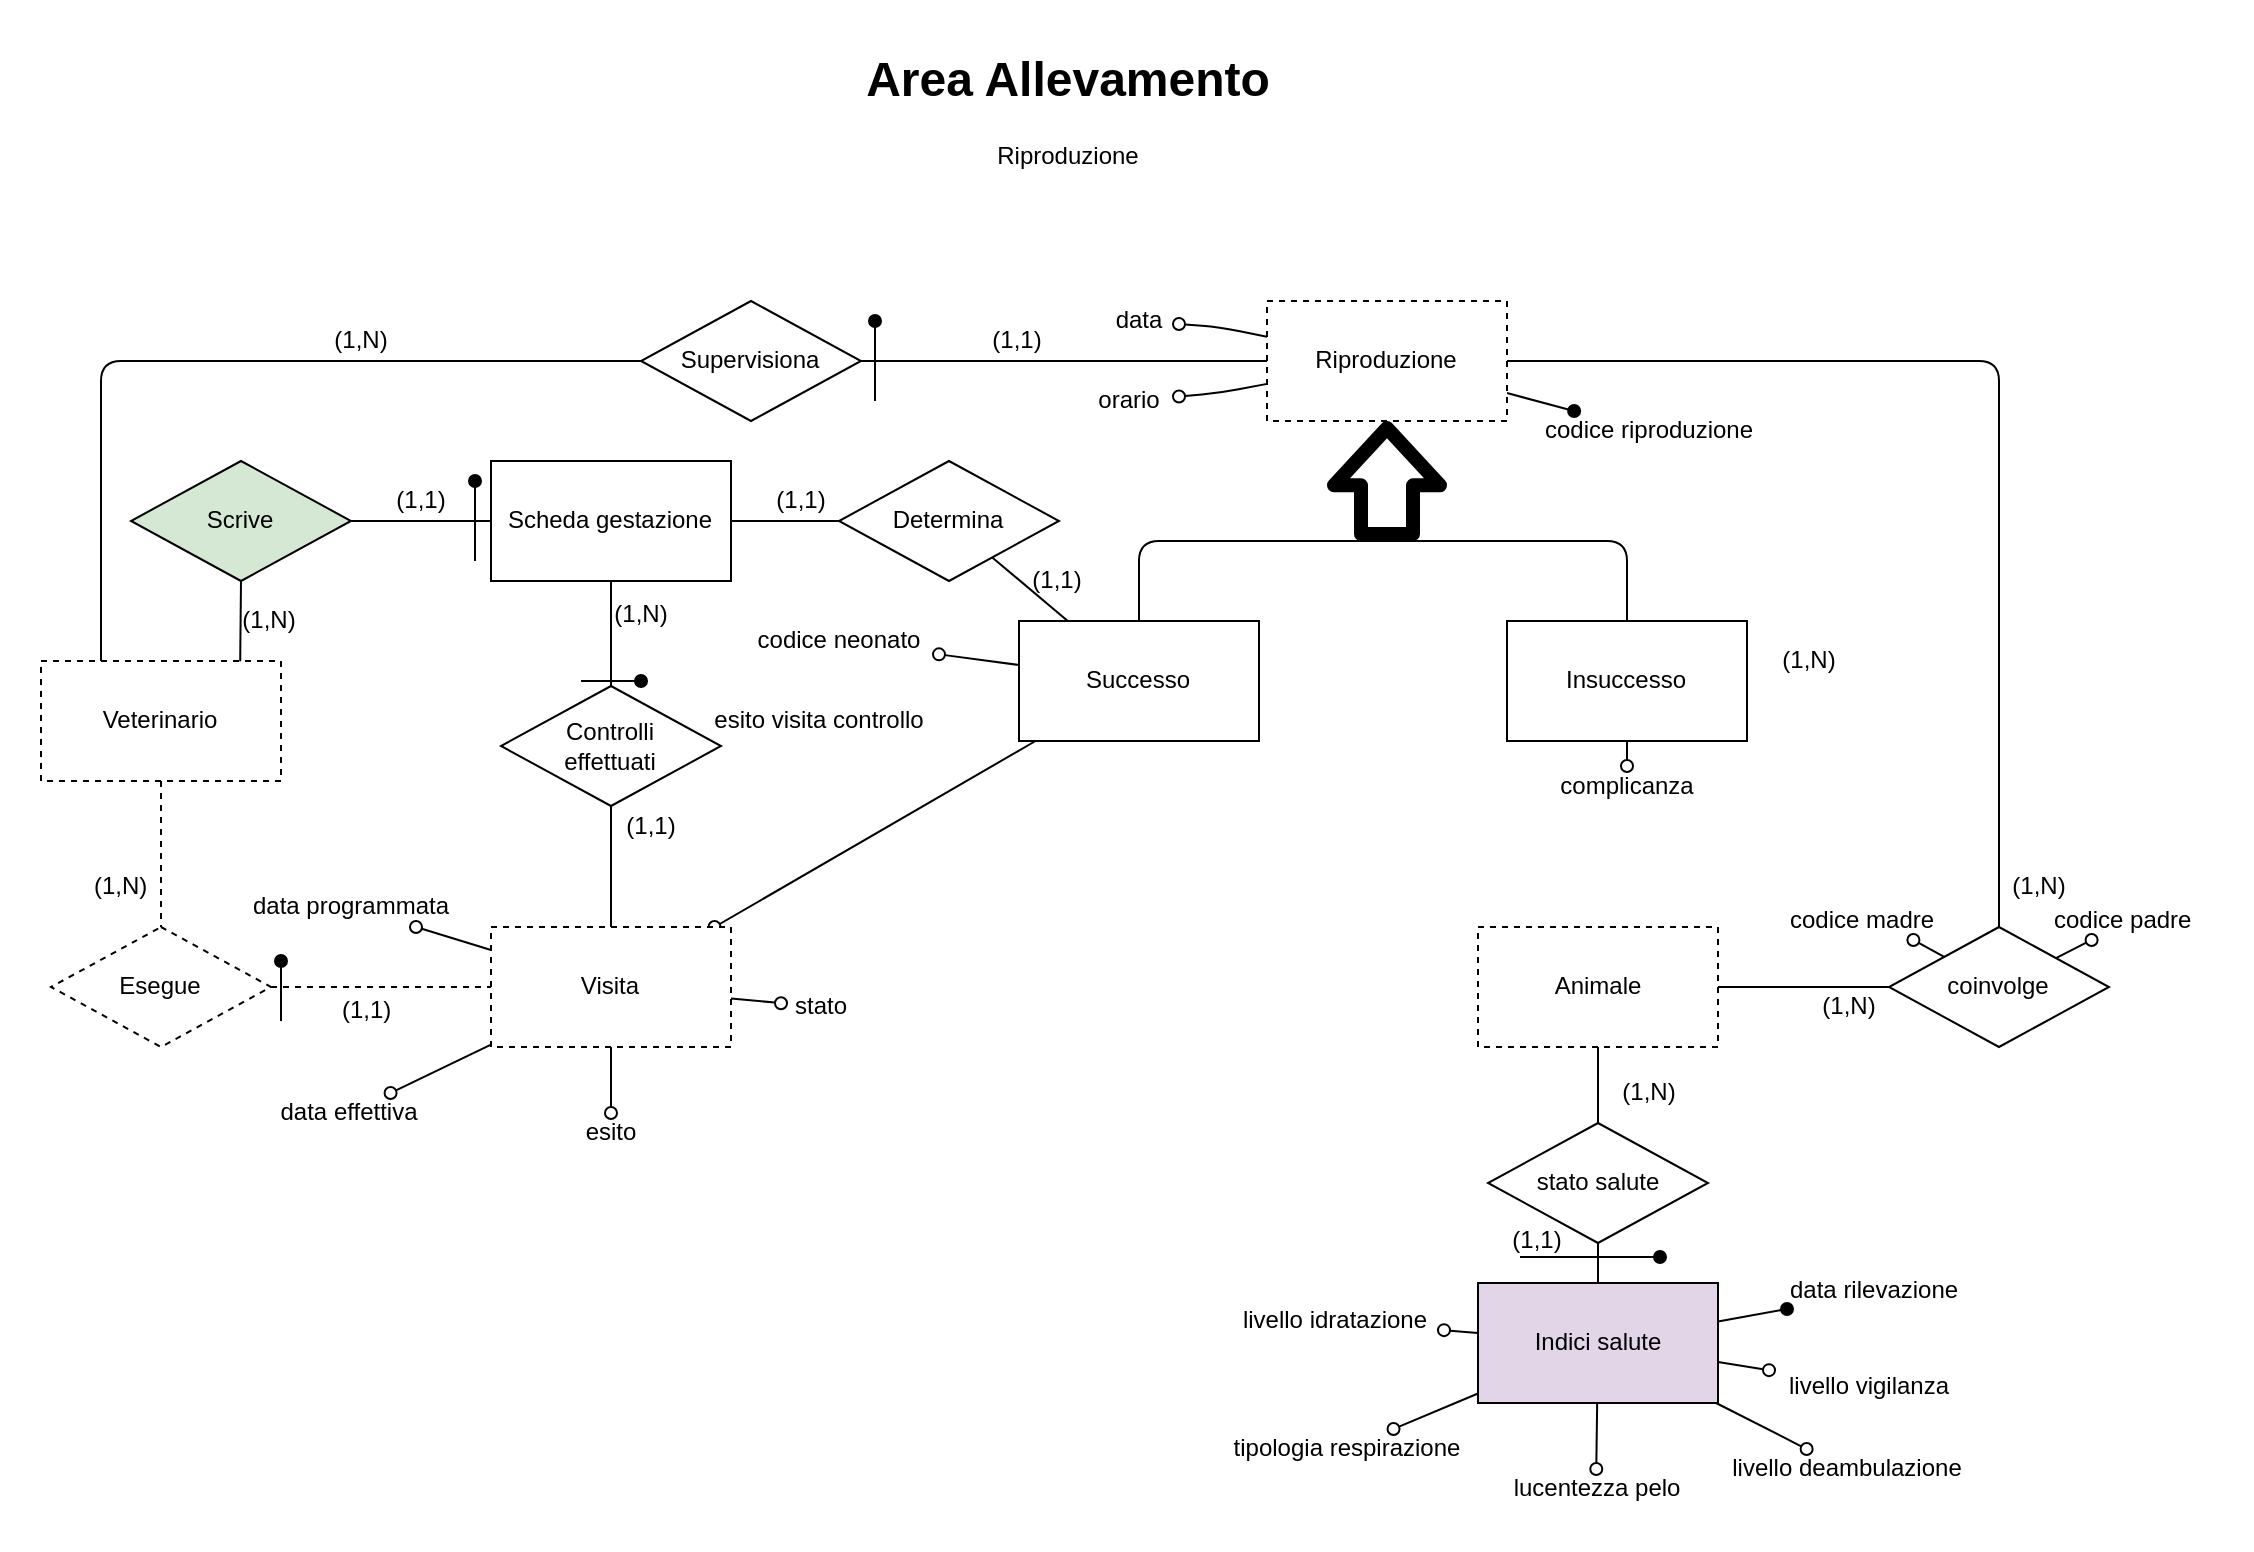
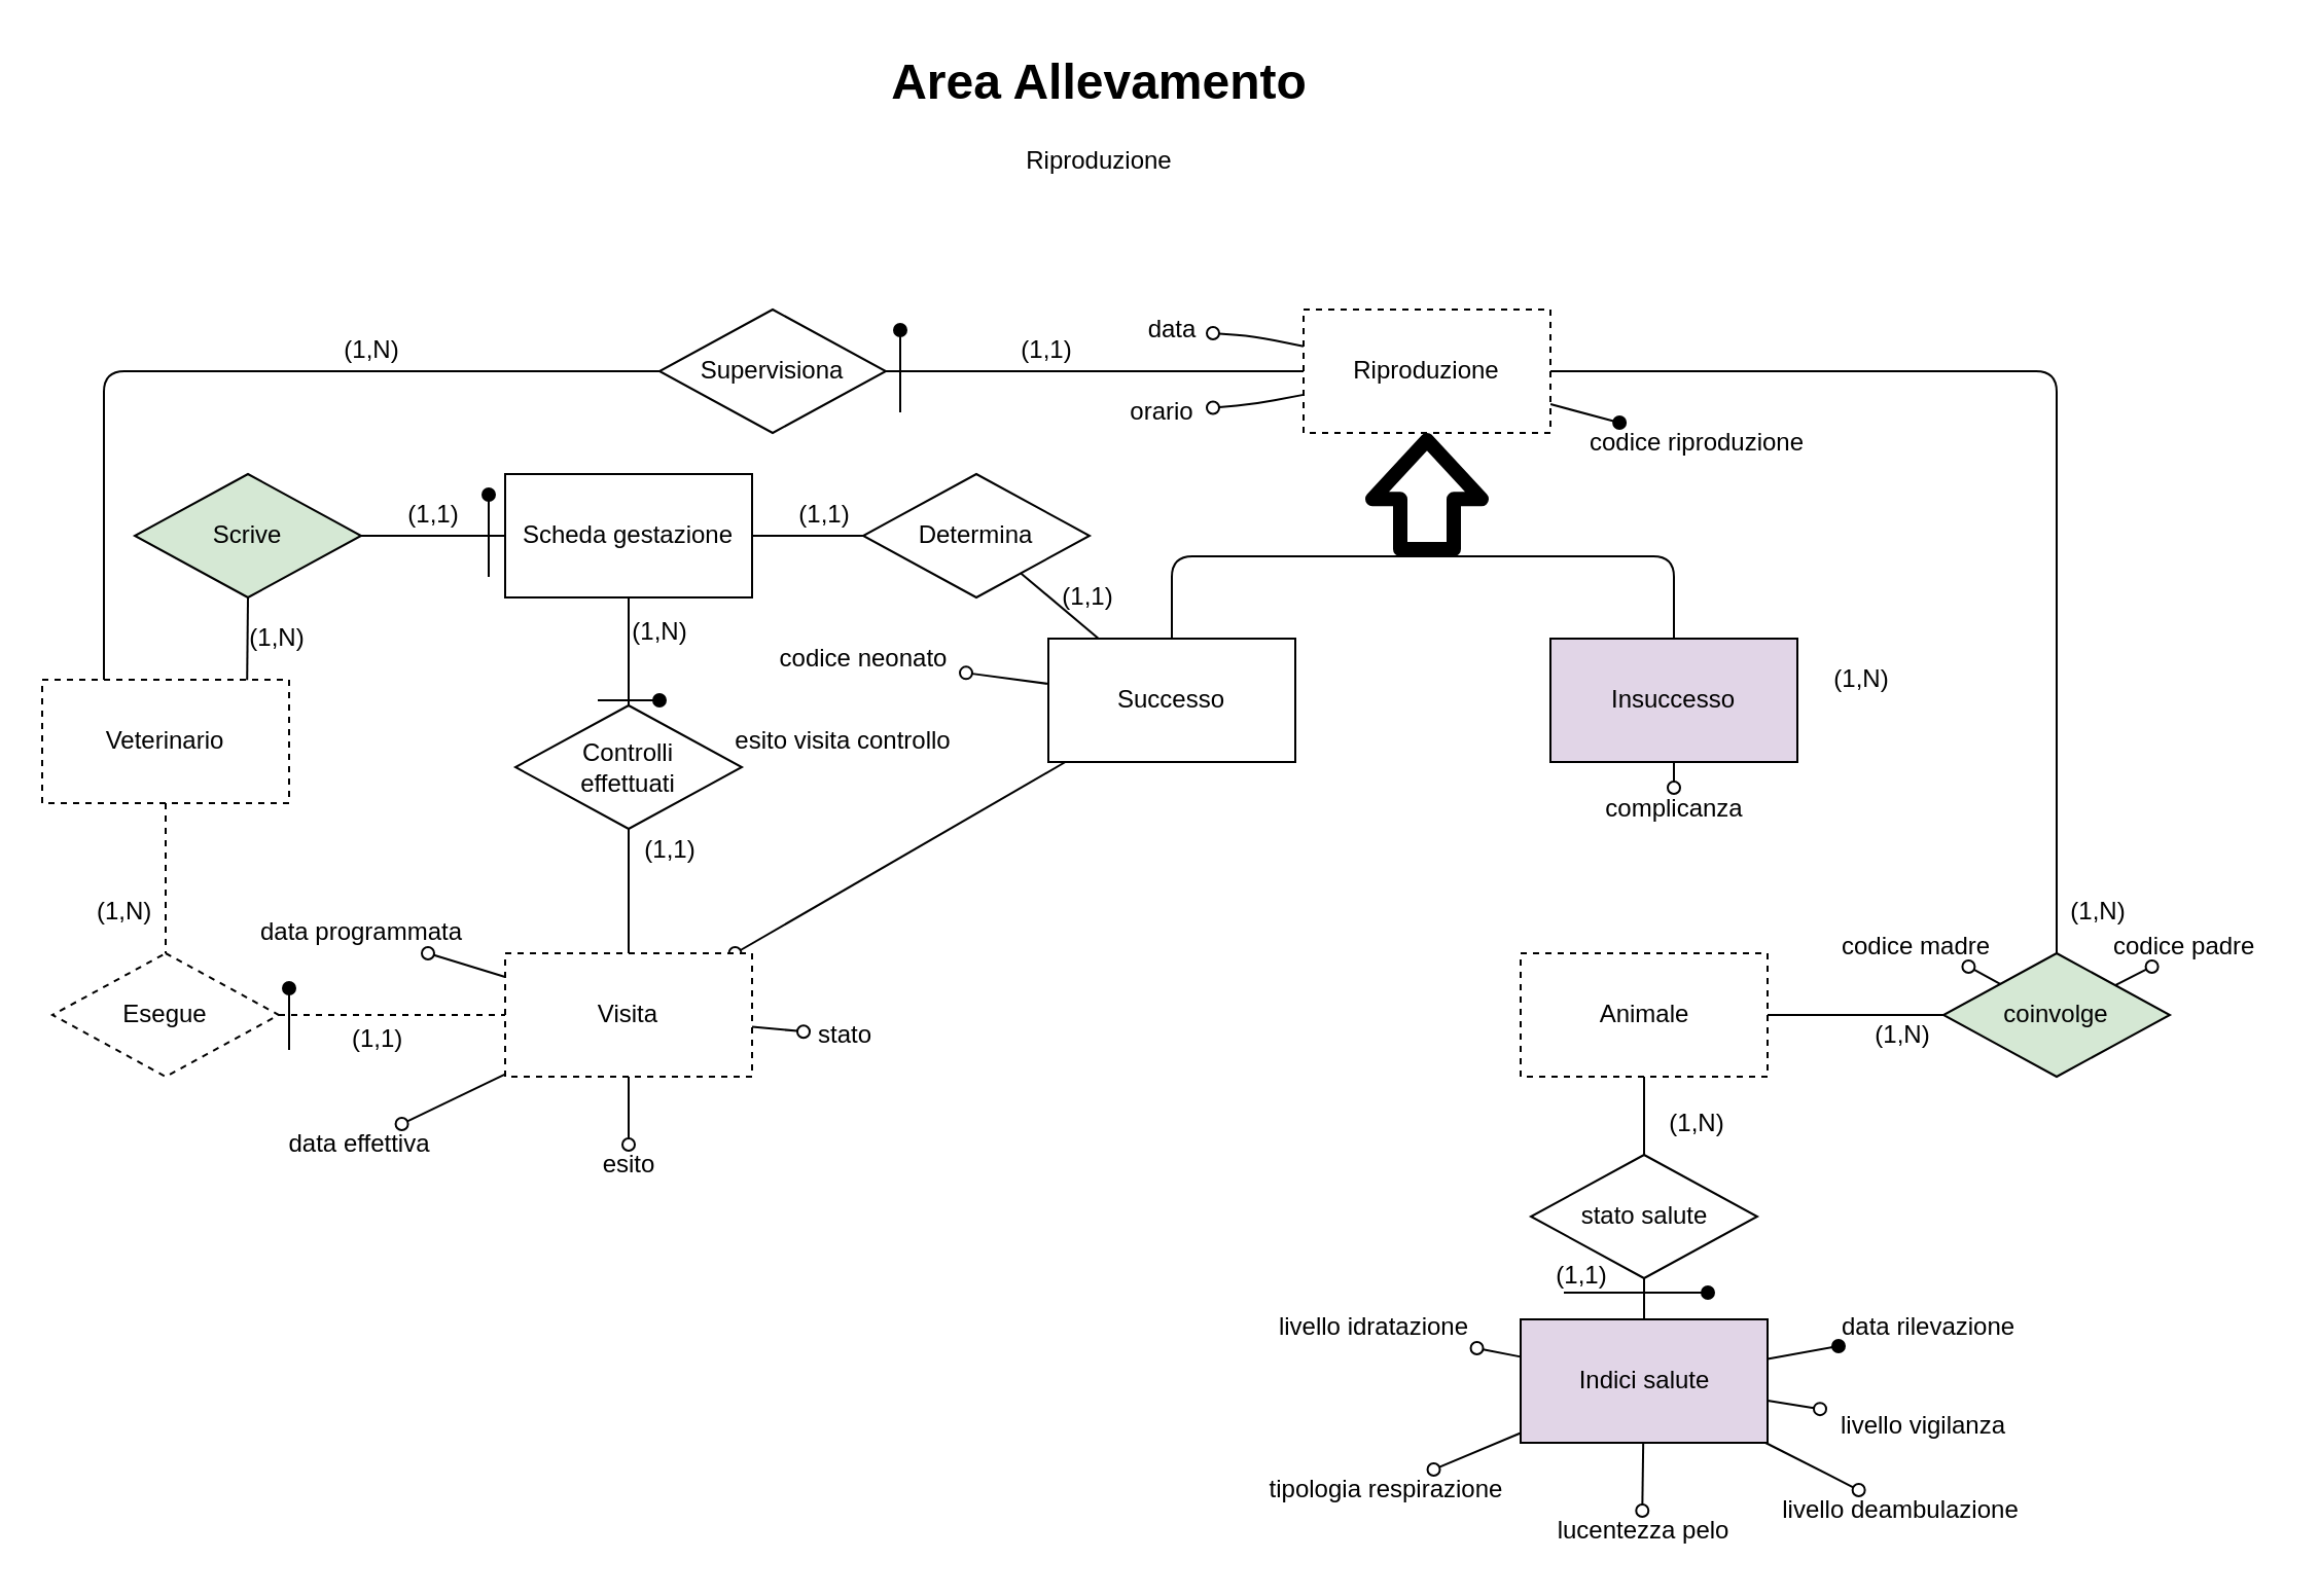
- <mxCell id="18" value="Insuccesso&lt;br&gt;" style="rounded=0;whiteSpace=wrap;html=1;align=center;" parent="1" vertex="1"><mxGeometry x="753" y="310" width="120" height="60" as="geometry" /></mxCell>
+ <mxCell id="18" value="Insuccesso&lt;br&gt;" style="rounded=0;whiteSpace=wrap;html=1;align=center;fillColor=#e1d5e7;" parent="1" vertex="1"><mxGeometry x="753" y="310" width="120" height="60" as="geometry" /></mxCell>
- <mxCell id="80" value="coinvolge" style="rhombus;whiteSpace=wrap;html=1;align=center;" parent="1" vertex="1"><mxGeometry x="944" y="463" width="110" height="60" as="geometry" /></mxCell>
+ <mxCell id="80" value="coinvolge" style="rhombus;whiteSpace=wrap;html=1;align=center;fillColor=#d5e8d4;" parent="1" vertex="1"><mxGeometry x="944" y="463" width="110" height="60" as="geometry" /></mxCell>
- <mxCell id="49" value="livello idratazione&lt;br&gt;" style="text;html=1;resizable=0;points=[];autosize=1;align=center;verticalAlign=top;spacingTop=-4;" parent="1" vertex="1"><mxGeometry x="611.5" y="650" width="110" height="20" as="geometry" /></mxCell>
+ <mxCell id="49" value="livello idratazione&lt;br&gt;" style="text;html=1;resizable=0;points=[];autosize=1;align=center;verticalAlign=top;spacingTop=-4;" parent="1" vertex="1"><mxGeometry x="611.5" y="635" width="110" height="20" as="geometry" /></mxCell>
